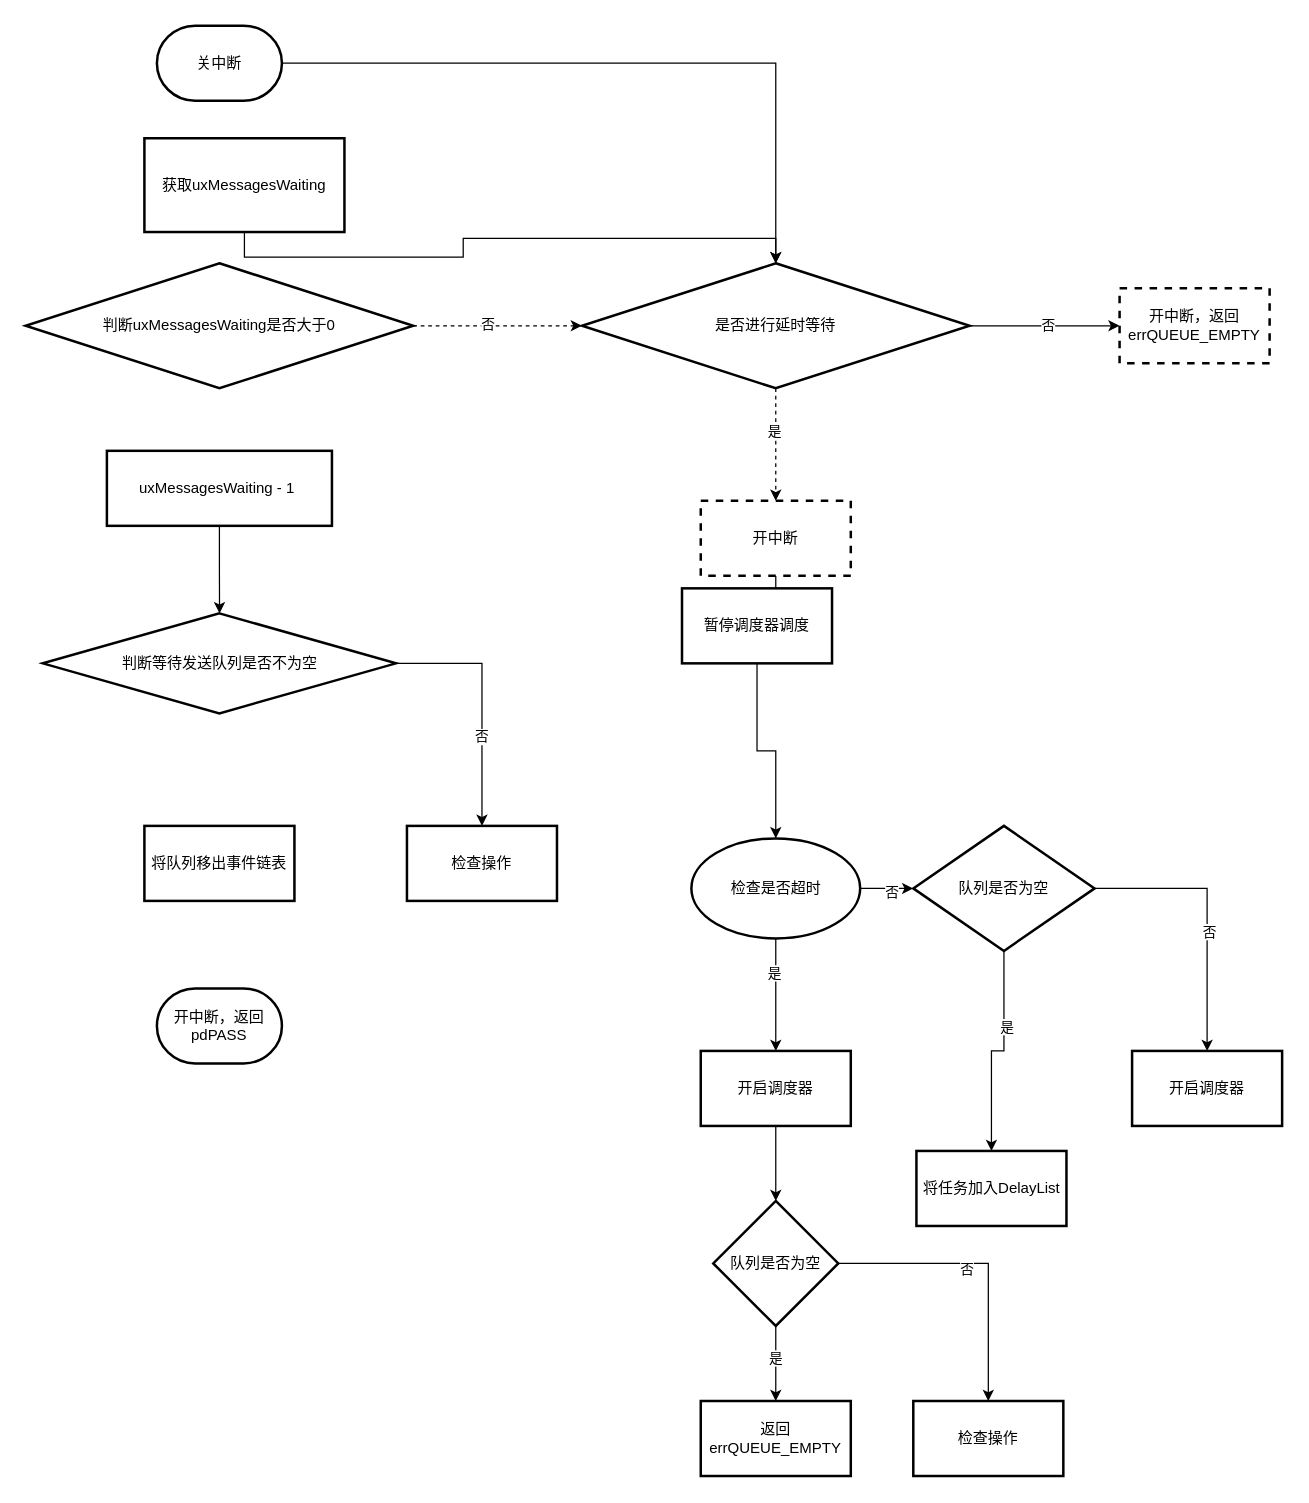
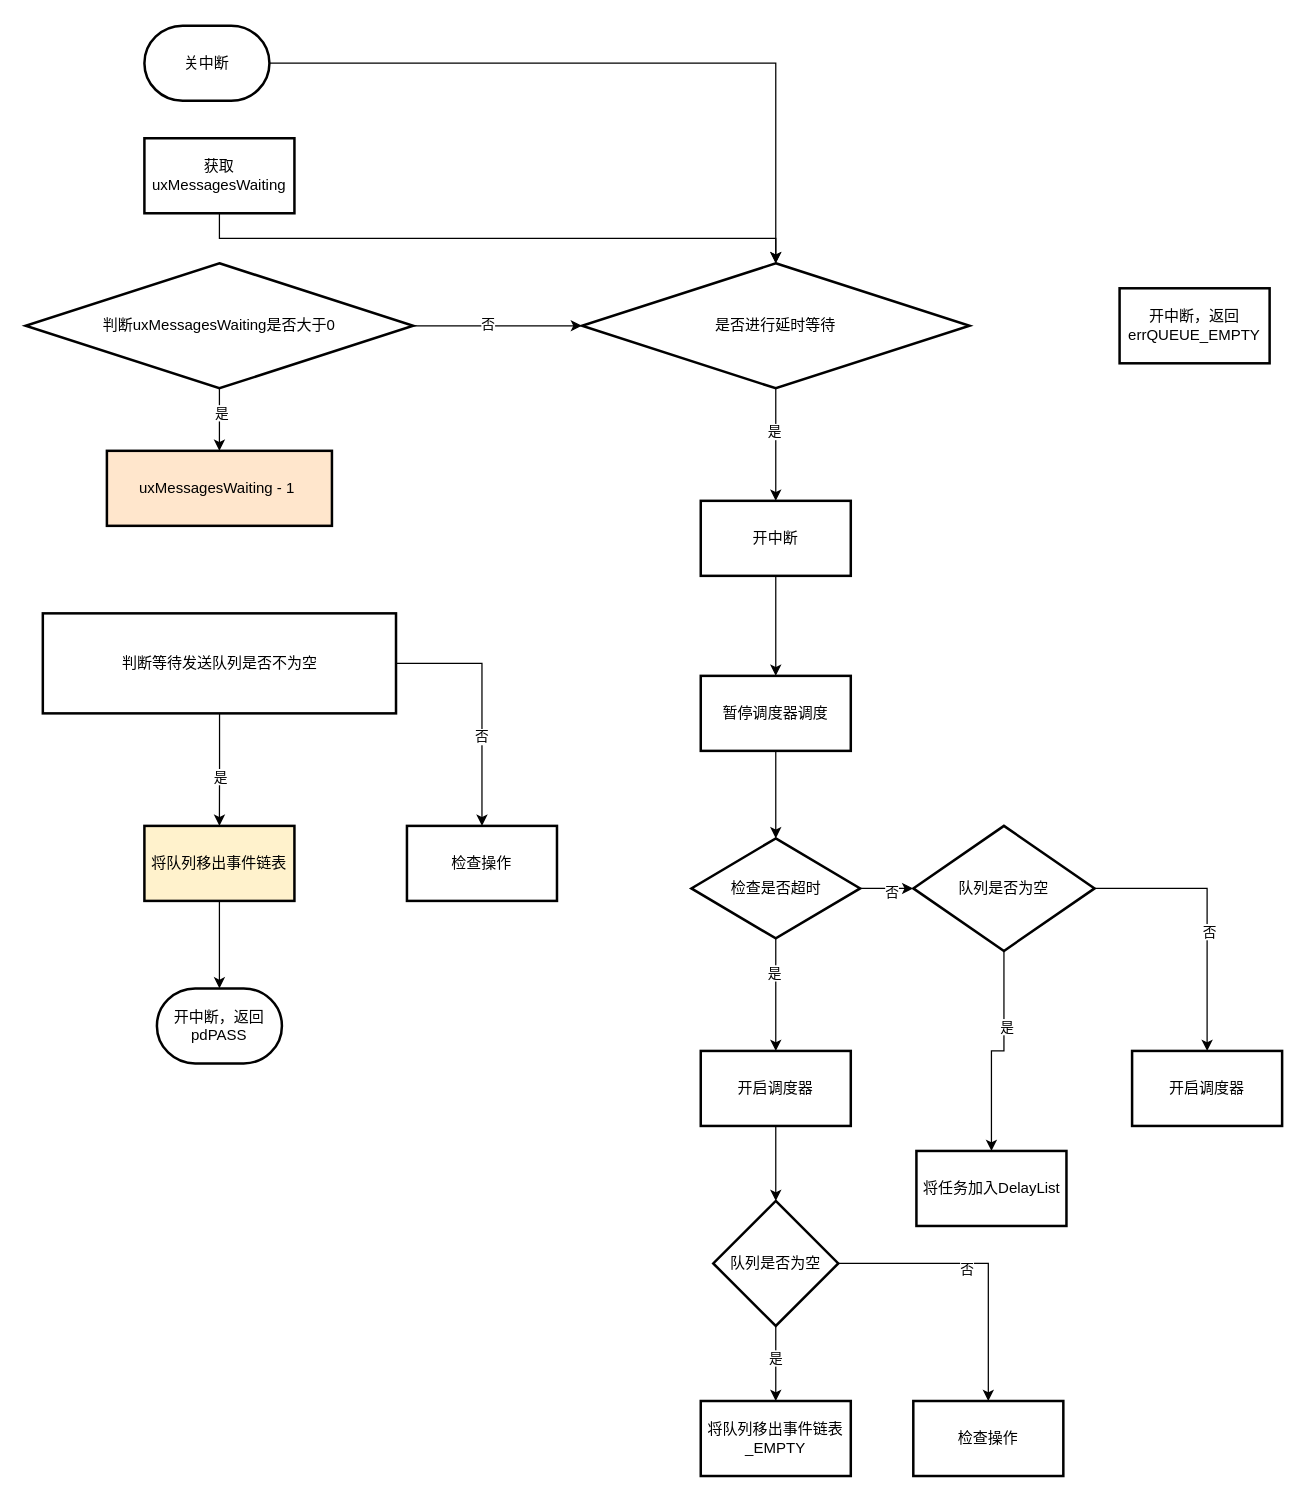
- <mxCell id="3" value="关中断" style="strokeWidth=2;html=1;shape=mxgraph.flowchart.terminator;whiteSpace=wrap;" parent="1" vertex="1"><mxGeometry x="125" y="20" width="100" height="60" as="geometry" /></mxCell>
+ <mxCell id="3" value="关中断" style="strokeWidth=2;html=1;shape=mxgraph.flowchart.terminator;whiteSpace=wrap;" parent="1" vertex="1"><mxGeometry x="115" y="20" width="100" height="60" as="geometry" /></mxCell>
- <mxCell id="5" value="获取uxMessagesWaiting" style="whiteSpace=wrap;html=1;strokeWidth=2;" parent="1" vertex="1"><mxGeometry x="115" y="110" width="160" height="75" as="geometry" /></mxCell>
+ <mxCell id="5" value="获取uxMessagesWaiting" style="whiteSpace=wrap;html=1;strokeWidth=2;" parent="1" vertex="1"><mxGeometry x="115" y="110" width="120" height="60" as="geometry" /></mxCell>
- <mxCell id="6" value="" style="edgeStyle=orthogonalEdgeStyle;rounded=0;orthogonalLoop=1;jettySize=auto;html=1;dashed=1;" parent="1" source="10" target="24" edge="1"><mxGeometry relative="1" as="geometry" /></mxCell>
+ <mxCell id="6" value="" style="edgeStyle=orthogonalEdgeStyle;rounded=0;orthogonalLoop=1;jettySize=auto;html=1;" parent="1" source="10" target="24" edge="1"><mxGeometry relative="1" as="geometry" /></mxCell>
- <mxCell id="20" value="" style="edgeStyle=orthogonalEdgeStyle;rounded=0;orthogonalLoop=1;jettySize=auto;html=1;" parent="1" source="24" target="25" edge="1"><mxGeometry relative="1" as="geometry" /></mxCell>
- <mxCell id="21" value="否" style="edgeLabel;html=1;align=center;verticalAlign=middle;resizable=0;points=[];" parent="20" vertex="1" connectable="0"><mxGeometry x="0.04" y="1" relative="1" as="geometry"><mxPoint as="offset" /></mxGeometry></mxCell>
- <mxCell id="25" value="开中断，返回errQUEUE_EMPTY" style="whiteSpace=wrap;html=1;strokeWidth=2;dashed=1;" parent="1" vertex="1"><mxGeometry x="895" y="230" width="120" height="60" as="geometry" /></mxCell>
+ <mxCell id="25" value="开中断，返回errQUEUE_EMPTY" style="whiteSpace=wrap;html=1;strokeWidth=2;" parent="1" vertex="1"><mxGeometry x="895" y="230" width="120" height="60" as="geometry" /></mxCell>
+ <mxCell id="8" value="" style="edgeStyle=orthogonalEdgeStyle;rounded=0;orthogonalLoop=1;jettySize=auto;html=1;" edge="1" parent="1" source="10" target="52"><mxGeometry relative="1" as="geometry" /></mxCell>
+ <mxCell id="9" value="是" style="edgeLabel;html=1;align=center;verticalAlign=middle;resizable=0;points=[];" vertex="1" connectable="0" parent="8"><mxGeometry x="-0.24" y="1" relative="1" as="geometry"><mxPoint as="offset" /></mxGeometry></mxCell>
- <mxCell id="22" value="" style="edgeStyle=orthogonalEdgeStyle;rounded=0;orthogonalLoop=1;jettySize=auto;html=1;dashed=1;" parent="1" source="24" target="27" edge="1"><mxGeometry relative="1" as="geometry" /></mxCell>
+ <mxCell id="22" value="" style="edgeStyle=orthogonalEdgeStyle;rounded=0;orthogonalLoop=1;jettySize=auto;html=1;" parent="1" source="24" target="27" edge="1"><mxGeometry relative="1" as="geometry" /></mxCell>
- <mxCell id="52" value="uxMessagesWaiting - 1&amp;nbsp;" style="whiteSpace=wrap;html=1;strokeWidth=2;" vertex="1" parent="1"><mxGeometry x="85" y="360" width="180" height="60" as="geometry" /></mxCell>
+ <mxCell id="52" value="uxMessagesWaiting - 1&amp;nbsp;" style="whiteSpace=wrap;html=1;strokeWidth=2;fillColor=#ffe6cc;" vertex="1" parent="1"><mxGeometry x="85" y="360" width="180" height="60" as="geometry" /></mxCell>
- <mxCell id="27" value="开中断" style="whiteSpace=wrap;html=1;strokeWidth=2;dashed=1;" parent="1" vertex="1"><mxGeometry x="560" y="400" width="120" height="60" as="geometry" /></mxCell>
+ <mxCell id="27" value="开中断" style="whiteSpace=wrap;html=1;strokeWidth=2;" parent="1" vertex="1"><mxGeometry x="560" y="400" width="120" height="60" as="geometry" /></mxCell>
- <mxCell id="51" style="edgeStyle=orthogonalEdgeStyle;rounded=0;orthogonalLoop=1;jettySize=auto;html=1;exitX=0.5;exitY=1;exitDx=0;exitDy=0;" edge="1" parent="1" source="52" target="15"><mxGeometry relative="1" as="geometry" /></mxCell>
- <mxCell id="29" value="暂停调度器调度" style="whiteSpace=wrap;html=1;strokeWidth=2;" parent="1" vertex="1"><mxGeometry x="545" y="470" width="120" height="60" as="geometry" /></mxCell>
+ <mxCell id="29" value="暂停调度器调度" style="whiteSpace=wrap;html=1;strokeWidth=2;" parent="1" vertex="1"><mxGeometry x="560" y="540" width="120" height="60" as="geometry" /></mxCell>
- <mxCell id="15" value="判断等待发送队列是否不为空" style="rhombus;whiteSpace=wrap;html=1;strokeWidth=2;" parent="1" vertex="1"><mxGeometry x="33.75" y="490" width="282.5" height="80" as="geometry" /></mxCell>
+ <mxCell id="15" value="判断等待发送队列是否不为空" style="whiteSpace=wrap;html=1;strokeWidth=2;rounded=0;" parent="1" vertex="1"><mxGeometry x="33.75" y="490" width="282.5" height="80" as="geometry" /></mxCell>
+ <mxCell id="11" value="" style="edgeStyle=orthogonalEdgeStyle;rounded=0;orthogonalLoop=1;jettySize=auto;html=1;" parent="1" source="15" target="17" edge="1"><mxGeometry relative="1" as="geometry" /></mxCell>
+ <mxCell id="12" value="是" style="edgeLabel;html=1;align=center;verticalAlign=middle;resizable=0;points=[];" parent="11" vertex="1" connectable="0"><mxGeometry x="0.133" relative="1" as="geometry"><mxPoint as="offset" /></mxGeometry></mxCell>
- <mxCell id="17" value="将队列移出事件链表" style="whiteSpace=wrap;html=1;strokeWidth=2;" parent="1" vertex="1"><mxGeometry x="115" y="660" width="120" height="60" as="geometry" /></mxCell>
+ <mxCell id="17" value="将队列移出事件链表" style="whiteSpace=wrap;html=1;strokeWidth=2;fillColor=#fff2cc;" parent="1" vertex="1"><mxGeometry x="115" y="660" width="120" height="60" as="geometry" /></mxCell>
- <mxCell id="34" value="检查是否超时" style="ellipse;whiteSpace=wrap;html=1;strokeWidth=2;" parent="1" vertex="1"><mxGeometry x="552.5" y="670" width="135" height="80" as="geometry" /></mxCell>
+ <mxCell id="34" value="检查是否超时" style="rhombus;whiteSpace=wrap;html=1;strokeWidth=2;" parent="1" vertex="1"><mxGeometry x="552.5" y="670" width="135" height="80" as="geometry" /></mxCell>
+ <mxCell id="16" style="edgeStyle=orthogonalEdgeStyle;rounded=0;orthogonalLoop=1;jettySize=auto;html=1;exitX=0.5;exitY=1;exitDx=0;exitDy=0;" parent="1" source="17" target="19" edge="1"><mxGeometry relative="1" as="geometry" /></mxCell>
- <mxCell id="48" value="返回errQUEUE_EMPTY" style="whiteSpace=wrap;html=1;strokeWidth=2;" parent="1" vertex="1"><mxGeometry x="560" y="1120" width="120" height="60" as="geometry" /></mxCell>
+ <mxCell id="48" value="将队列移出事件链表_EMPTY" style="whiteSpace=wrap;html=1;strokeWidth=2;" parent="1" vertex="1"><mxGeometry x="560" y="1120" width="120" height="60" as="geometry" /></mxCell>
